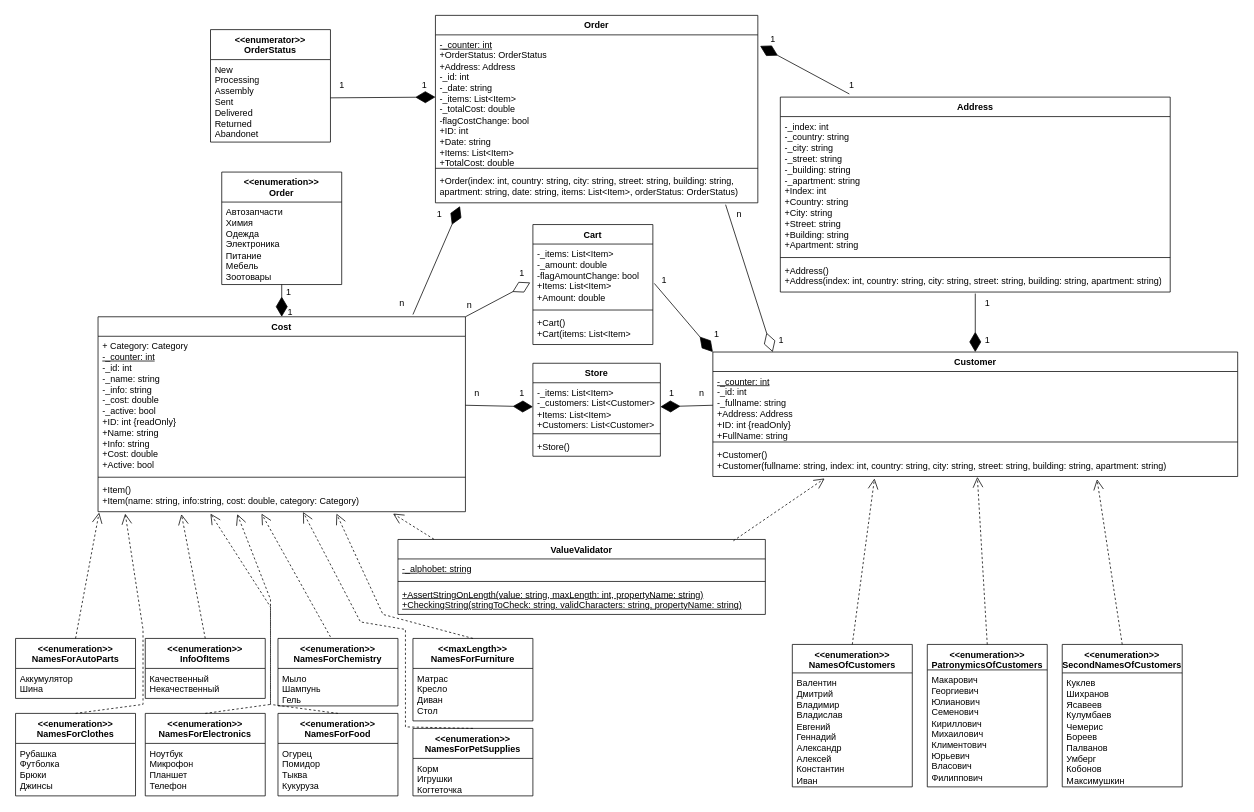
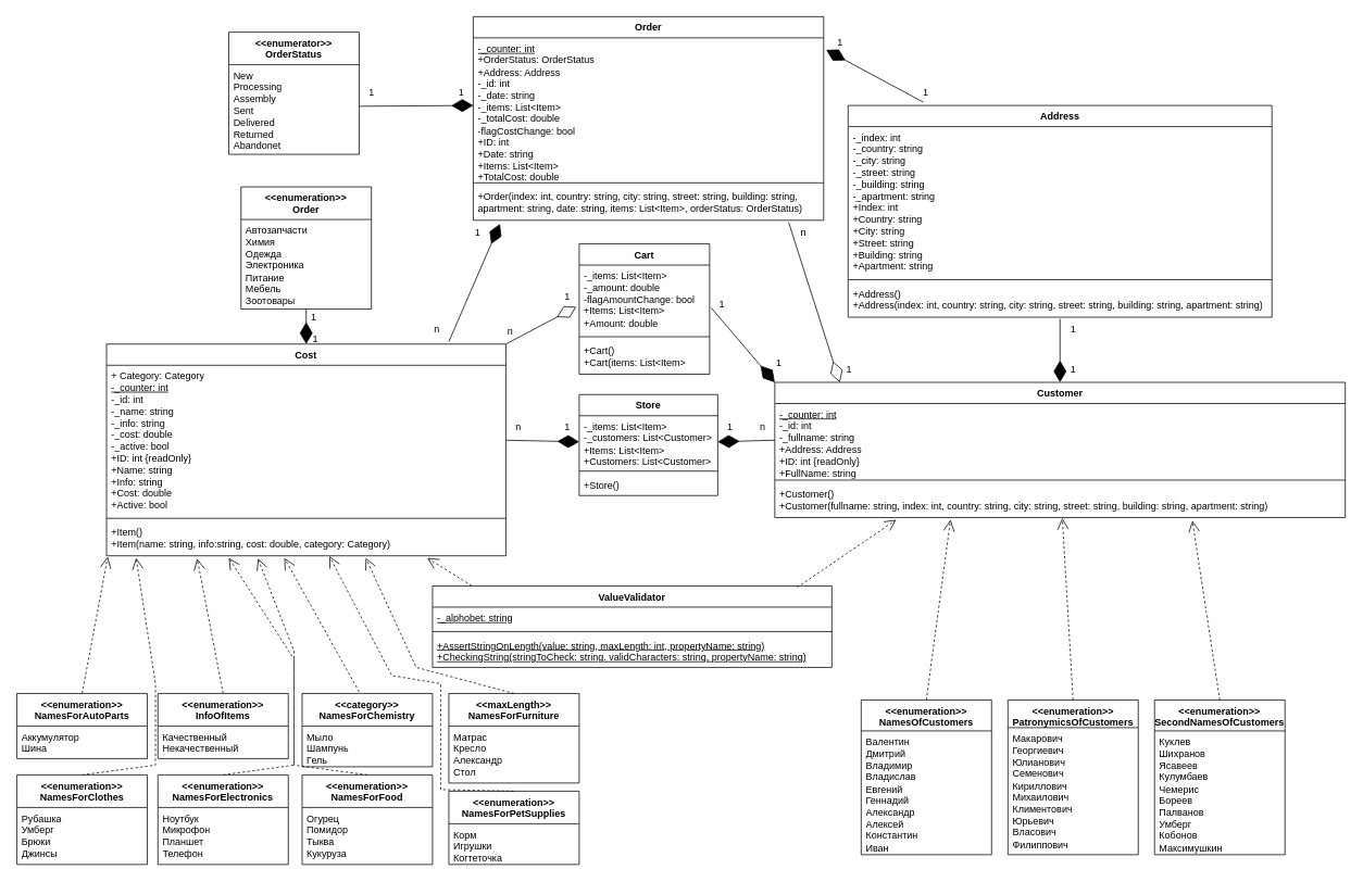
- <mxCell id="44" value="&amp;lt;&amp;lt;enumeration&amp;gt;&amp;gt;&lt;div&gt;NamesForChemistry&lt;/div&gt;" style="swimlane;fontStyle=1;align=center;verticalAlign=top;childLayout=stackLayout;horizontal=1;startSize=40;horizontalStack=0;resizeParent=1;resizeParentMax=0;resizeLast=0;collapsible=1;marginBottom=0;whiteSpace=wrap;html=1;" parent="1" vertex="1"><mxGeometry x="370" y="851" width="160" height="90" as="geometry" /></mxCell>
+ <mxCell id="44" value="&amp;lt;&amp;lt;category&amp;gt;&amp;gt;&lt;div&gt;NamesForChemistry&lt;/div&gt;" style="swimlane;fontStyle=1;align=center;verticalAlign=top;childLayout=stackLayout;horizontal=1;startSize=40;horizontalStack=0;resizeParent=1;resizeParentMax=0;resizeLast=0;collapsible=1;marginBottom=0;whiteSpace=wrap;html=1;" parent="1" vertex="1"><mxGeometry x="370" y="851" width="160" height="90" as="geometry" /></mxCell>
- <mxCell id="53" value="Матрас&lt;div&gt;Кресло&lt;/div&gt;&lt;div&gt;Диван&lt;/div&gt;&lt;div&gt;Стол&lt;/div&gt;" style="text;strokeColor=none;fillColor=none;align=left;verticalAlign=top;spacingLeft=4;spacingRight=4;overflow=hidden;rotatable=0;points=[[0,0.5],[1,0.5]];portConstraint=eastwest;whiteSpace=wrap;html=1;" parent="52" vertex="1"><mxGeometry y="40" width="160" height="70" as="geometry" /></mxCell>
+ <mxCell id="53" value="Матрас&lt;div&gt;Кресло&lt;/div&gt;&lt;div&gt;Александр&lt;/div&gt;&lt;div&gt;Стол&lt;/div&gt;" style="text;strokeColor=none;fillColor=none;align=left;verticalAlign=top;spacingLeft=4;spacingRight=4;overflow=hidden;rotatable=0;points=[[0,0.5],[1,0.5]];portConstraint=eastwest;whiteSpace=wrap;html=1;" parent="52" vertex="1"><mxGeometry y="40" width="160" height="70" as="geometry" /></mxCell>
- <mxCell id="47" value="Рубашка&lt;div&gt;Футболка&lt;br&gt;&lt;div&gt;Брюки&lt;/div&gt;&lt;div&gt;Джинсы&lt;/div&gt;&lt;/div&gt;" style="text;strokeColor=none;fillColor=none;align=left;verticalAlign=top;spacingLeft=4;spacingRight=4;overflow=hidden;rotatable=0;points=[[0,0.5],[1,0.5]];portConstraint=eastwest;whiteSpace=wrap;html=1;" parent="46" vertex="1"><mxGeometry y="40" width="160" height="70" as="geometry" /></mxCell>
+ <mxCell id="47" value="Рубашка&lt;div&gt;Умберг&lt;br&gt;&lt;div&gt;Брюки&lt;/div&gt;&lt;div&gt;Джинсы&lt;/div&gt;&lt;/div&gt;" style="text;strokeColor=none;fillColor=none;align=left;verticalAlign=top;spacingLeft=4;spacingRight=4;overflow=hidden;rotatable=0;points=[[0,0.5],[1,0.5]];portConstraint=eastwest;whiteSpace=wrap;html=1;" parent="46" vertex="1"><mxGeometry y="40" width="160" height="70" as="geometry" /></mxCell>
